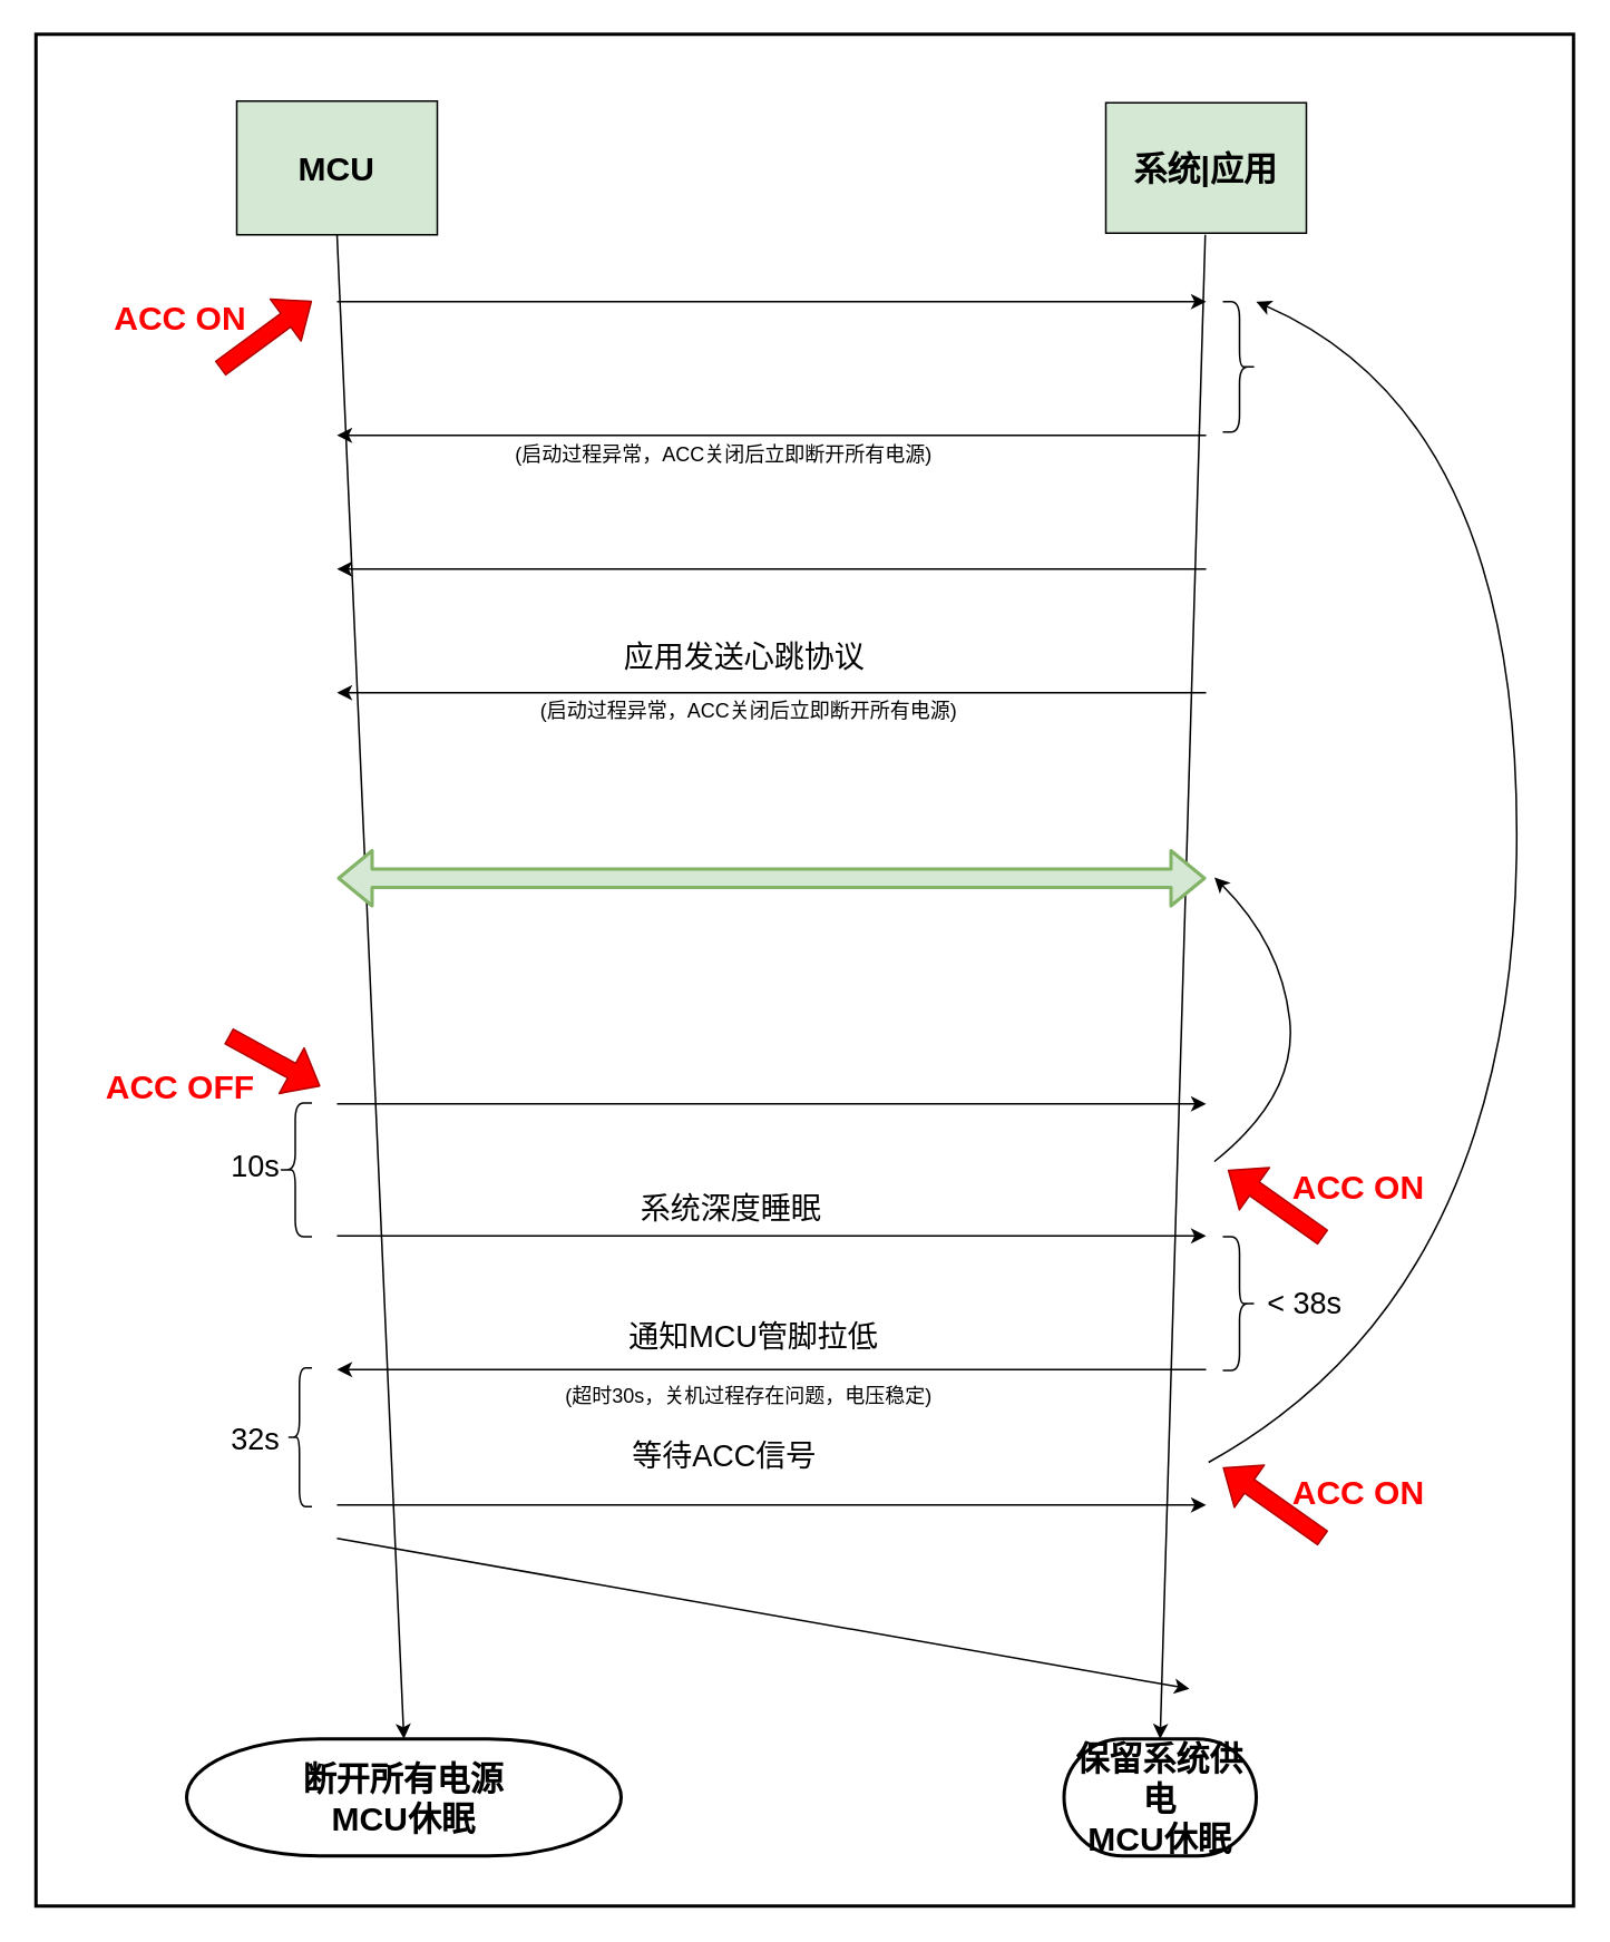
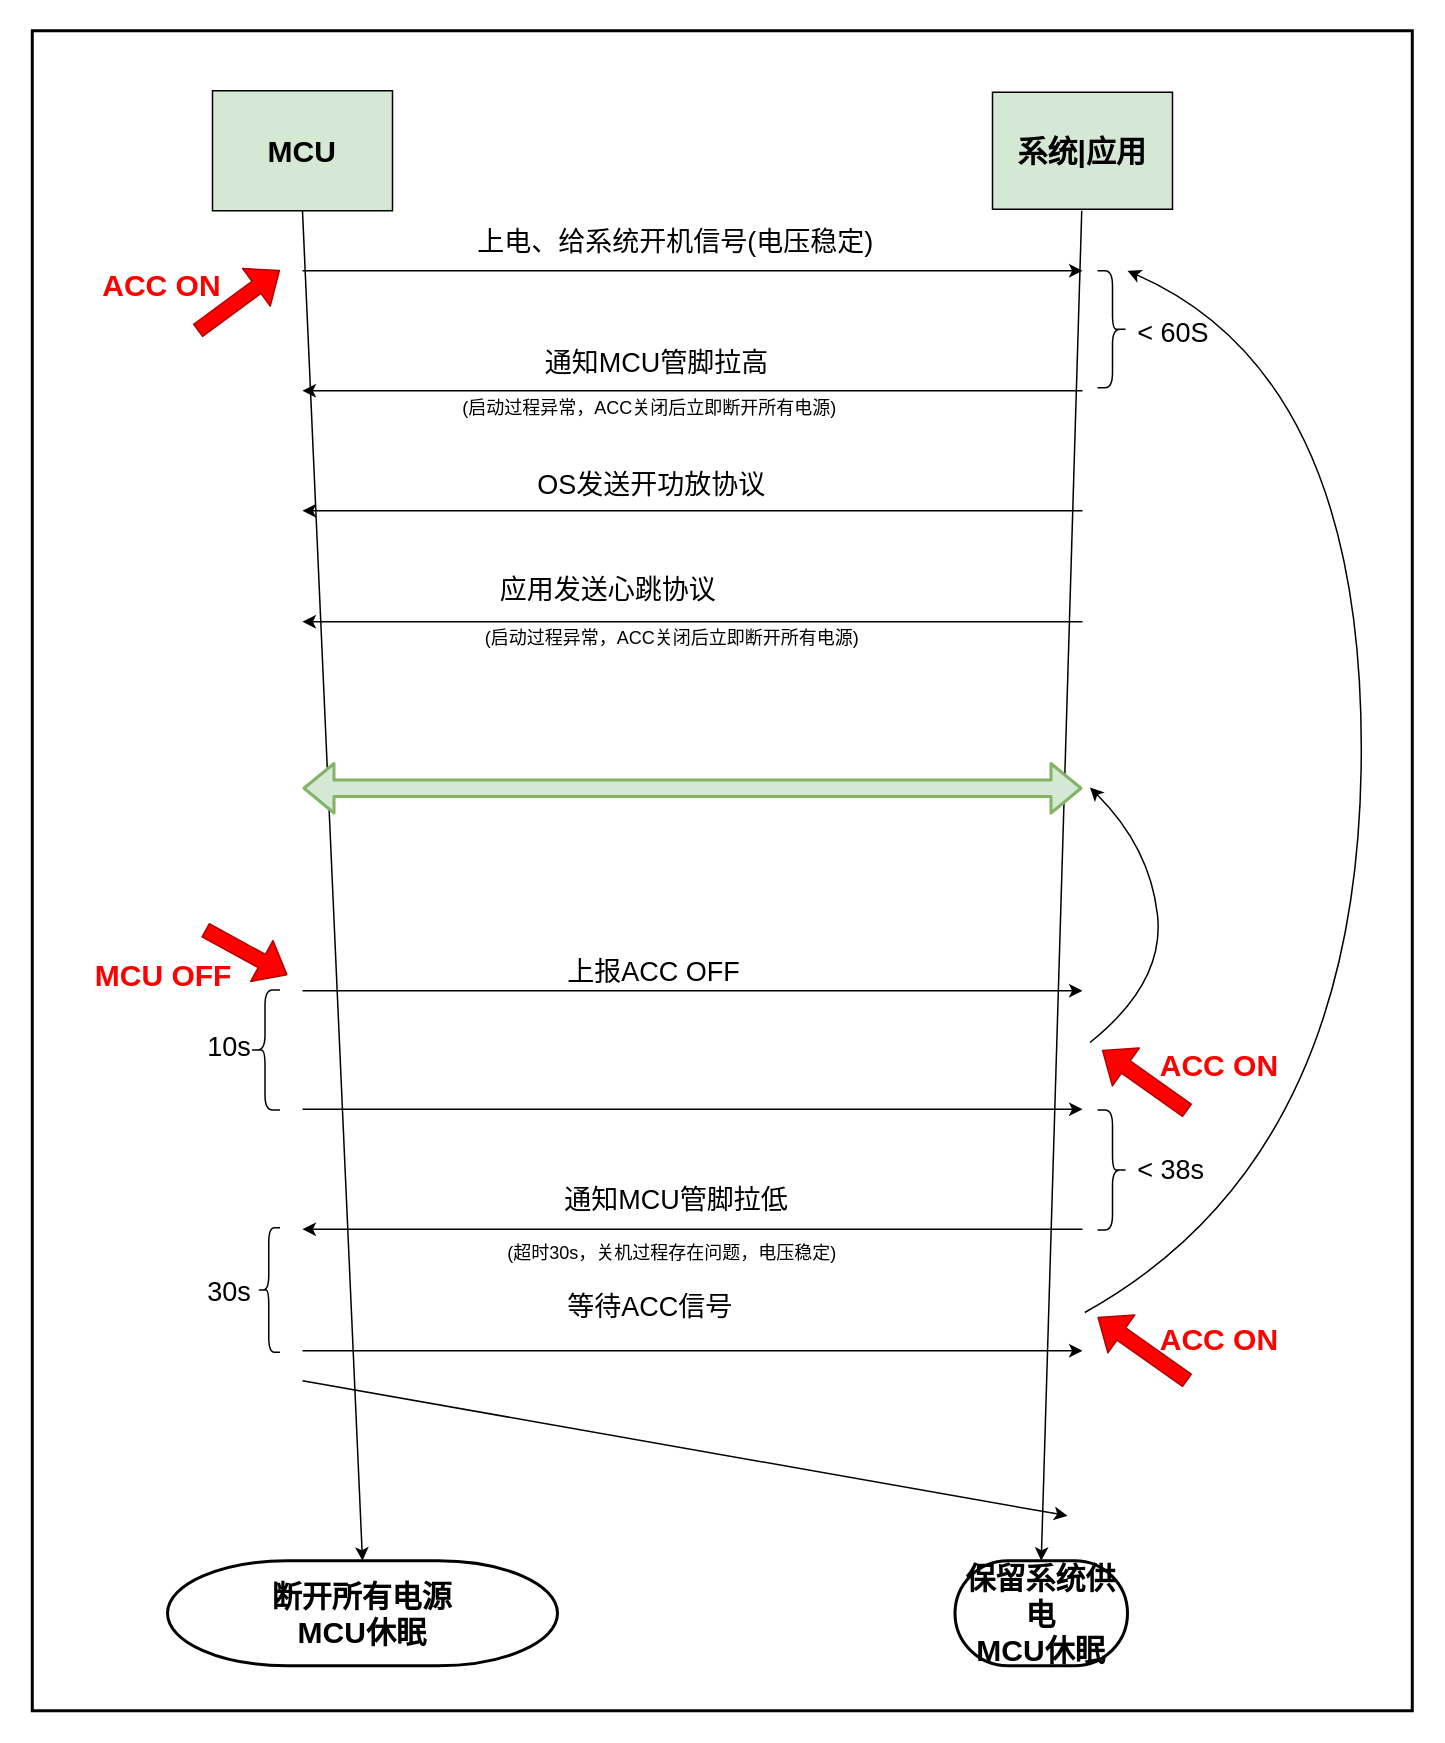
+ <mxCell id="19" value="&lt;font style=&quot;font-size: 18px&quot;&gt;上电、给系统开机信号(电压稳定)&lt;/font&gt;" style="text;html=1;resizable=0;points=[];autosize=1;align=left;verticalAlign=top;spacingTop=-4;" parent="1" vertex="1"><mxGeometry x="316" y="148" width="280" height="20" as="geometry" /></mxCell>
+ <mxCell id="43" value="&lt;font style=&quot;font-size: 18px&quot;&gt;&amp;lt; 60S&lt;/font&gt;" style="text;html=1;resizable=0;points=[];autosize=1;align=left;verticalAlign=top;spacingTop=-4;" parent="1" vertex="1"><mxGeometry x="756" y="209" width="60" height="20" as="geometry" /></mxCell>
+ <mxCell id="18" value="&lt;div style=&quot;text-align: center&quot;&gt;&lt;span style=&quot;font-size: 18px&quot;&gt;通知MCU管脚拉高&lt;/span&gt;&lt;/div&gt;" style="text;html=1;resizable=0;points=[];autosize=1;align=left;verticalAlign=top;spacingTop=-4;" parent="1" vertex="1"><mxGeometry x="361" y="229" width="160" height="20" as="geometry" /></mxCell>
+ <mxCell id="20" value="&lt;span style=&quot;font-size: 18px&quot;&gt;OS发送开功放协议&lt;/span&gt;" style="text;html=1;resizable=0;points=[];autosize=1;align=left;verticalAlign=top;spacingTop=-4;" parent="1" vertex="1"><mxGeometry x="356" y="310" width="170" height="20" as="geometry" /></mxCell>
- <mxCell id="21" value="&lt;font style=&quot;font-size: 18px&quot;&gt;应用发送心跳协议&lt;/font&gt;" style="text;html=1;resizable=0;points=[];autosize=1;align=left;verticalAlign=top;spacingTop=-4;" parent="1" vertex="1"><mxGeometry x="371" y="380" width="160" height="20" as="geometry" /></mxCell>
+ <mxCell id="21" value="&lt;font style=&quot;font-size: 18px&quot;&gt;应用发送心跳协议&lt;/font&gt;" style="text;html=1;resizable=0;points=[];autosize=1;align=left;verticalAlign=top;spacingTop=-4;" parent="1" vertex="1"><mxGeometry x="331" y="380" width="160" height="20" as="geometry" /></mxCell>
+ <mxCell id="26" value="&lt;font style=&quot;font-size: 18px&quot;&gt;上报ACC OFF&lt;/font&gt;" style="text;html=1;resizable=0;points=[];autosize=1;align=left;verticalAlign=top;spacingTop=-4;" parent="1" vertex="1"><mxGeometry x="376" y="634.5" width="130" height="20" as="geometry" /></mxCell>
- <mxCell id="25" value="&lt;b&gt;&lt;font style=&quot;font-size: 20px&quot; color=&quot;#ff0000&quot;&gt;ACC OFF&lt;/font&gt;&lt;/b&gt;" style="text;html=1;resizable=0;points=[];autosize=1;align=left;verticalAlign=top;spacingTop=-4;" parent="1" vertex="1"><mxGeometry x="61" y="634.5" width="100" height="20" as="geometry" /></mxCell>
+ <mxCell id="25" value="&lt;b&gt;&lt;font style=&quot;font-size: 20px&quot; color=&quot;#ff0000&quot;&gt;MCU OFF&lt;/font&gt;&lt;/b&gt;" style="text;html=1;resizable=0;points=[];autosize=1;align=left;verticalAlign=top;spacingTop=-4;" parent="1" vertex="1"><mxGeometry x="61" y="634.5" width="100" height="20" as="geometry" /></mxCell>
- <mxCell id="30" value="&lt;font style=&quot;font-size: 18px&quot;&gt;系统深度睡眠&lt;/font&gt;" style="text;html=1;resizable=0;points=[];autosize=1;align=left;verticalAlign=top;spacingTop=-4;" parent="1" vertex="1"><mxGeometry x="381" y="710" width="120" height="20" as="geometry" /></mxCell>
- <mxCell id="37" value="&lt;font style=&quot;font-size: 18px&quot;&gt;32s&lt;/font&gt;" style="text;html=1;resizable=0;points=[];autosize=1;align=left;verticalAlign=top;spacingTop=-4;" parent="1" vertex="1"><mxGeometry x="136" y="847.5" width="40" height="20" as="geometry" /></mxCell>
+ <mxCell id="37" value="&lt;font style=&quot;font-size: 18px&quot;&gt;30s&lt;/font&gt;" style="text;html=1;resizable=0;points=[];autosize=1;align=left;verticalAlign=top;spacingTop=-4;" parent="1" vertex="1"><mxGeometry x="136" y="847.5" width="40" height="20" as="geometry" /></mxCell>
